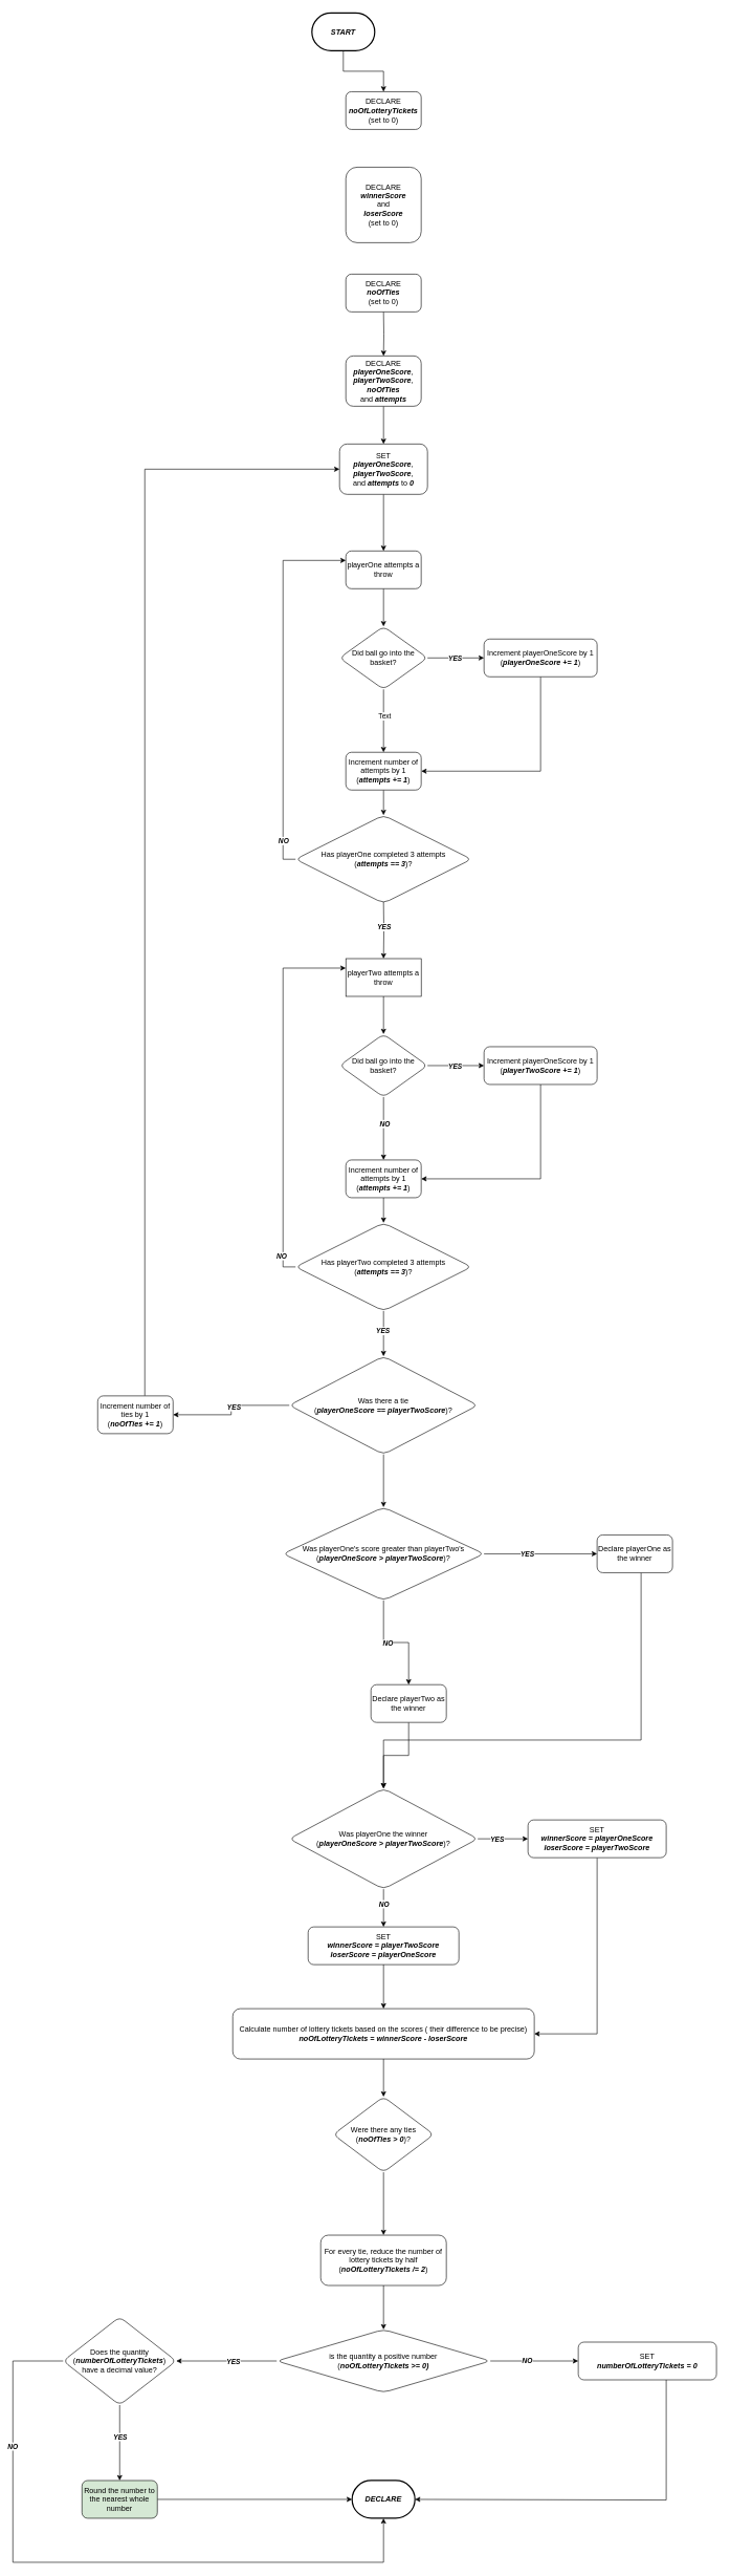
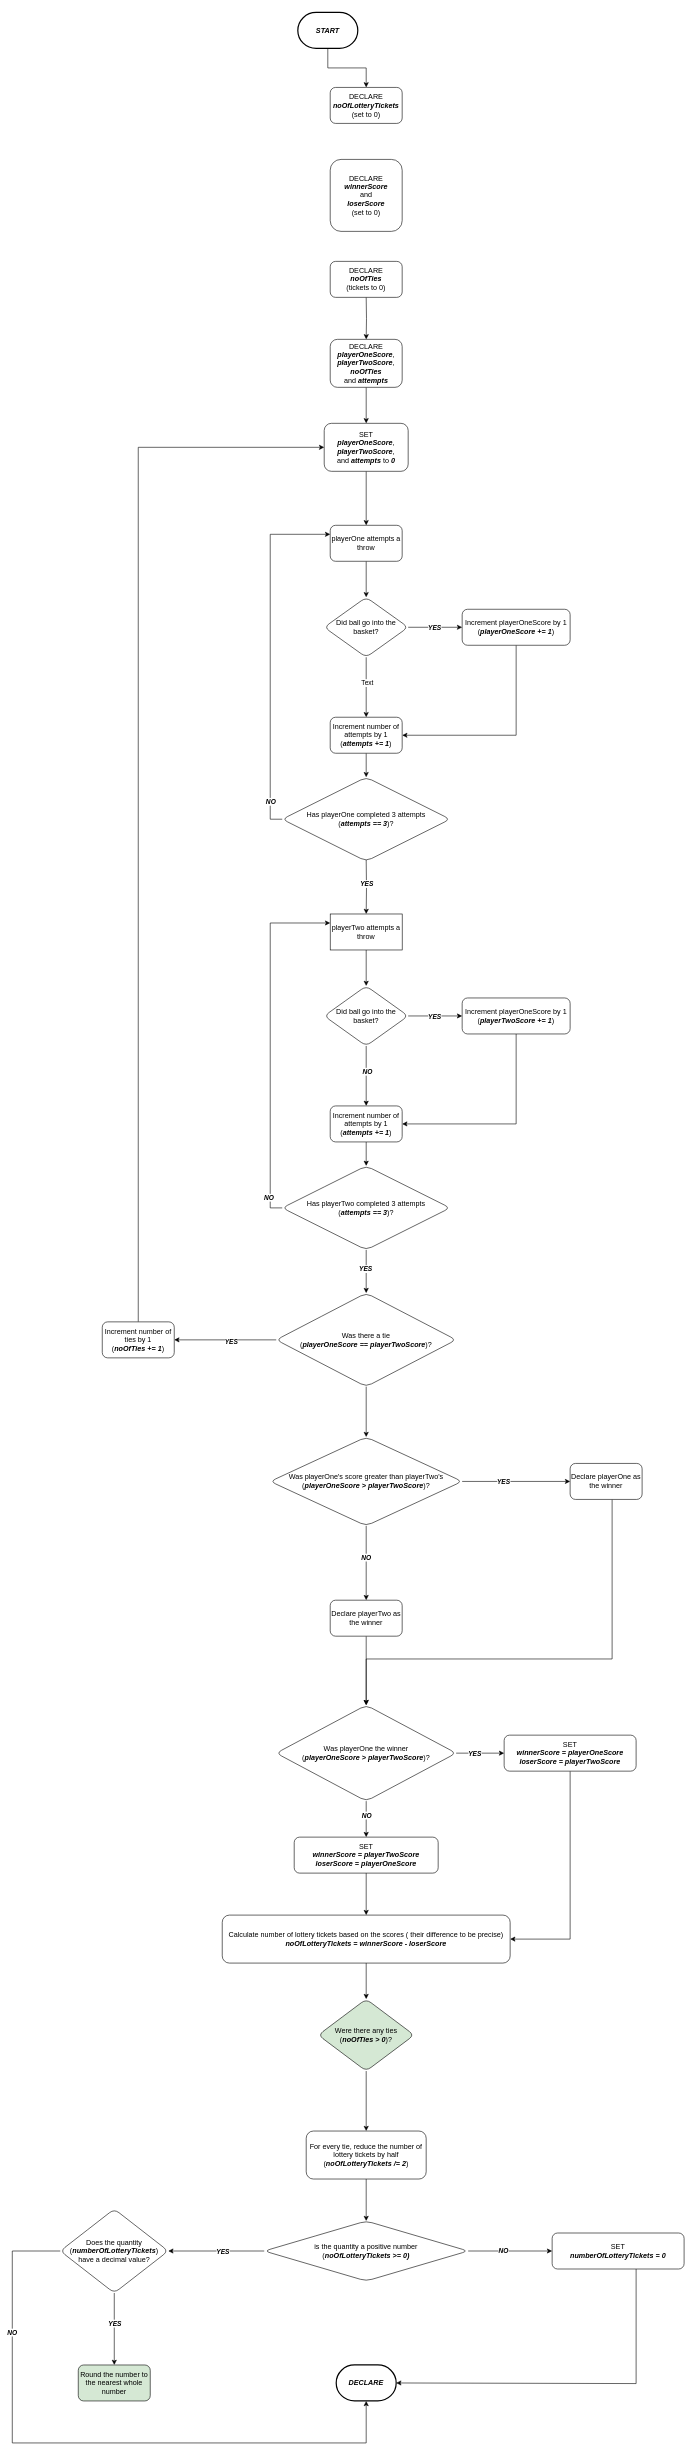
- <mxCell id="90" value="DECLARE&lt;br&gt;&lt;b&gt;&lt;i&gt;noOfTies&lt;br&gt;&lt;/i&gt;&lt;/b&gt;(set to 0)" style="whiteSpace=wrap;html=1;rounded=1;" vertex="1" parent="1"><mxGeometry x="550" y="435" width="120" height="60" as="geometry" /></mxCell>
+ <mxCell id="90" value="DECLARE&lt;br&gt;&lt;b&gt;&lt;i&gt;noOfTies&lt;br&gt;&lt;/i&gt;&lt;/b&gt;(tickets to 0)" style="whiteSpace=wrap;html=1;rounded=1;" vertex="1" parent="1"><mxGeometry x="550" y="435" width="120" height="60" as="geometry" /></mxCell>
- <mxCell id="55" value="Increment number of ties by 1&lt;br&gt;(&lt;i style=&quot;font-weight: bold;&quot;&gt;noOfTies += 1&lt;/i&gt;)" style="whiteSpace=wrap;html=1;rounded=1;" vertex="1" parent="1"><mxGeometry x="155" y="2218" width="120" height="60" as="geometry" /></mxCell>
+ <mxCell id="55" value="Increment number of ties by 1&lt;br&gt;(&lt;i style=&quot;font-weight: bold;&quot;&gt;noOfTies += 1&lt;/i&gt;)" style="whiteSpace=wrap;html=1;rounded=1;" vertex="1" parent="1"><mxGeometry x="170" y="2203" width="120" height="60" as="geometry" /></mxCell>
- <mxCell id="51" value="Declare playerTwo as the winner" style="whiteSpace=wrap;html=1;rounded=1;" vertex="1" parent="1"><mxGeometry x="590" y="2677" width="120" height="60" as="geometry" /></mxCell>
+ <mxCell id="51" value="Declare playerTwo as the winner" style="whiteSpace=wrap;html=1;rounded=1;" vertex="1" parent="1"><mxGeometry x="550" y="2667" width="120" height="60" as="geometry" /></mxCell>
- <mxCell id="70" value="Were there any ties&lt;br&gt;(&lt;i style=&quot;font-weight: bold;&quot;&gt;noOfTies &amp;gt; 0&lt;/i&gt;)?" style="rhombus;whiteSpace=wrap;html=1;rounded=1;" vertex="1" parent="1"><mxGeometry x="530" y="3332" width="160" height="120" as="geometry" /></mxCell>
+ <mxCell id="70" value="Were there any ties&lt;br&gt;(&lt;i style=&quot;font-weight: bold;&quot;&gt;noOfTies &amp;gt; 0&lt;/i&gt;)?" style="rhombus;whiteSpace=wrap;html=1;rounded=1;fillColor=#d5e8d4;" vertex="1" parent="1"><mxGeometry x="530" y="3332" width="160" height="120" as="geometry" /></mxCell>
- <mxCell id="83" style="edgeStyle=orthogonalEdgeStyle;rounded=0;orthogonalLoop=1;jettySize=auto;html=1;entryX=0;entryY=0.5;entryDx=0;entryDy=0;entryPerimeter=0;" edge="1" parent="1" source="84" target="85"><mxGeometry relative="1" as="geometry" /></mxCell>
